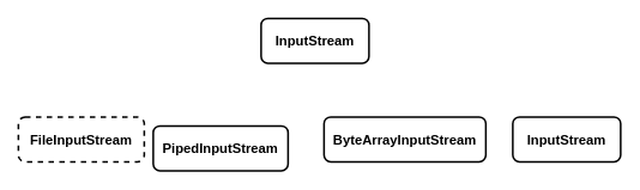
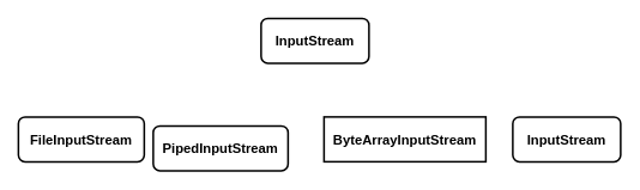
- <mxCell id="3" value="FileInputStream" style="rounded=1;whiteSpace=wrap;html=1;fontStyle=1;fontSize=15;strokeWidth=2;dashed=1;" vertex="1" parent="1"><mxGeometry x="20" y="130" width="140" height="50" as="geometry" /></mxCell>
+ <mxCell id="3" value="FileInputStream" style="rounded=1;whiteSpace=wrap;html=1;fontStyle=1;fontSize=15;strokeWidth=2;" vertex="1" parent="1"><mxGeometry x="20" y="130" width="140" height="50" as="geometry" /></mxCell>
- <mxCell id="5" value="ByteArrayInputStream" style="rounded=1;whiteSpace=wrap;html=1;fontStyle=1;fontSize=15;strokeWidth=2;" vertex="1" parent="1"><mxGeometry x="360" y="130" width="180" height="50" as="geometry" /></mxCell>
+ <mxCell id="5" value="ByteArrayInputStream" style="whiteSpace=wrap;html=1;fontStyle=1;fontSize=15;strokeWidth=2;rounded=0;" vertex="1" parent="1"><mxGeometry x="360" y="130" width="180" height="50" as="geometry" /></mxCell>
